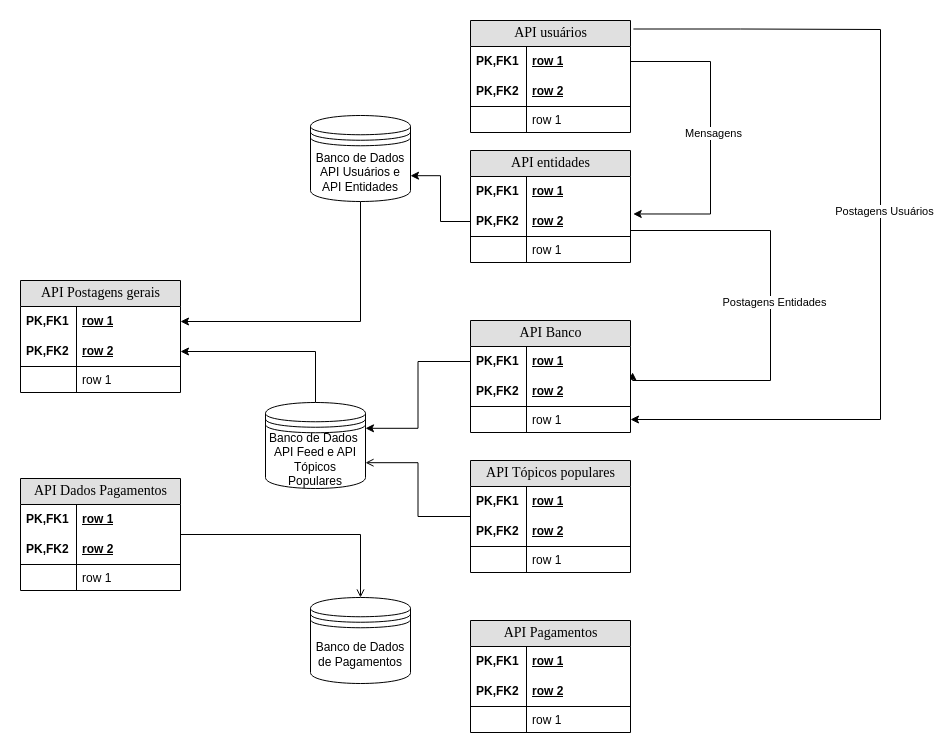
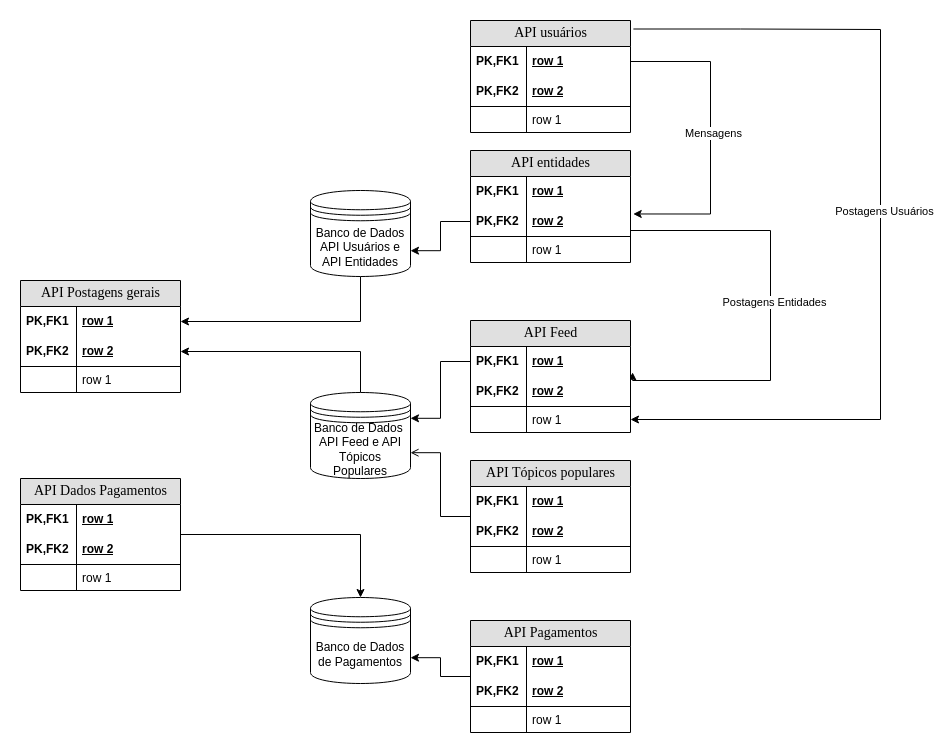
- <mxCell id="3" value="Banco de Dados API Usuários e API Entidades" style="shape=datastore;whiteSpace=wrap;html=1;" vertex="1" parent="1"><mxGeometry x="310" y="115" width="100" height="86" as="geometry" /></mxCell>
+ <mxCell id="3" value="Banco de Dados API Usuários e API Entidades" style="shape=datastore;whiteSpace=wrap;html=1;" vertex="1" parent="1"><mxGeometry x="310" y="190" width="100" height="86" as="geometry" /></mxCell>
- <mxCell id="32" value="API Banco" style="swimlane;html=1;fontStyle=0;childLayout=stackLayout;horizontal=1;startSize=26;fillColor=#e0e0e0;horizontalStack=0;resizeParent=1;resizeLast=0;collapsible=1;marginBottom=0;swimlaneFillColor=#ffffff;align=center;rounded=0;shadow=0;comic=0;labelBackgroundColor=none;strokeWidth=1;fontFamily=Verdana;fontSize=14" vertex="1" parent="1"><mxGeometry x="470" y="320" width="160" height="112" as="geometry" /></mxCell>
+ <mxCell id="32" value="API Feed" style="swimlane;html=1;fontStyle=0;childLayout=stackLayout;horizontal=1;startSize=26;fillColor=#e0e0e0;horizontalStack=0;resizeParent=1;resizeLast=0;collapsible=1;marginBottom=0;swimlaneFillColor=#ffffff;align=center;rounded=0;shadow=0;comic=0;labelBackgroundColor=none;strokeWidth=1;fontFamily=Verdana;fontSize=14" vertex="1" parent="1"><mxGeometry x="470" y="320" width="160" height="112" as="geometry" /></mxCell>
- <mxCell id="5" value="Banco de Dados&amp;nbsp; API Feed e API Tópicos Populares" style="shape=datastore;whiteSpace=wrap;html=1;" vertex="1" parent="1"><mxGeometry x="265" y="402" width="100" height="86" as="geometry" /></mxCell>
+ <mxCell id="5" value="Banco de Dados&amp;nbsp; API Feed e API Tópicos Populares" style="shape=datastore;whiteSpace=wrap;html=1;" vertex="1" parent="1"><mxGeometry x="310" y="392" width="100" height="86" as="geometry" /></mxCell>
- <mxCell id="48" style="edgeStyle=orthogonalEdgeStyle;rounded=0;orthogonalLoop=1;jettySize=auto;html=1;endArrow=open;" edge="1" parent="1" source="49" target="6"><mxGeometry relative="1" as="geometry" /></mxCell>
+ <mxCell id="48" style="edgeStyle=orthogonalEdgeStyle;rounded=0;orthogonalLoop=1;jettySize=auto;html=1;" edge="1" parent="1" source="49" target="6"><mxGeometry relative="1" as="geometry" /></mxCell>
+ <mxCell id="40" style="edgeStyle=orthogonalEdgeStyle;rounded=0;orthogonalLoop=1;jettySize=auto;html=1;entryX=1;entryY=0.7;entryDx=0;entryDy=0;" edge="1" parent="1" source="41" target="6"><mxGeometry relative="1" as="geometry" /></mxCell>
